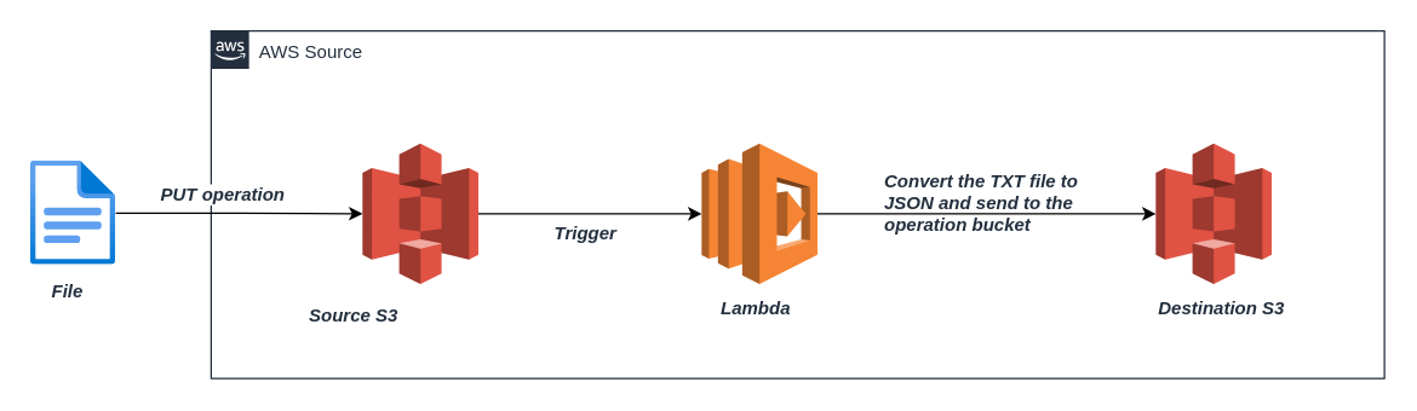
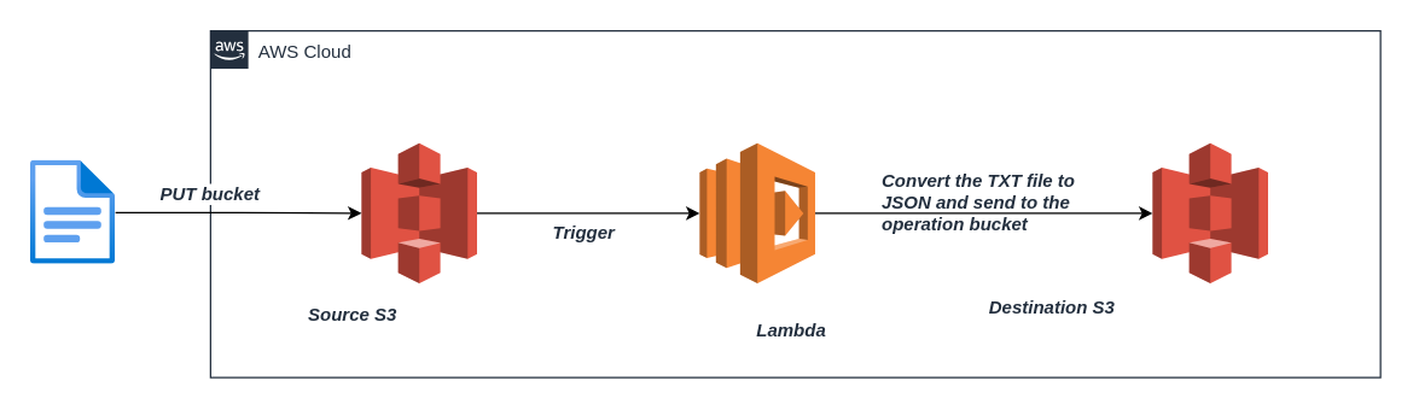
- <mxCell id="7" value="AWS Source" style="points=[[0,0],[0.25,0],[0.5,0],[0.75,0],[1,0],[1,0.25],[1,0.5],[1,0.75],[1,1],[0.75,1],[0.5,1],[0.25,1],[0,1],[0,0.75],[0,0.5],[0,0.25]];outlineConnect=0;gradientColor=none;html=1;whiteSpace=wrap;fontSize=12;fontStyle=0;container=0;pointerEvents=0;collapsible=0;recursiveResize=0;shape=mxgraph.aws4.group;grIcon=mxgraph.aws4.group_aws_cloud_alt;strokeColor=#232F3E;fillColor=none;verticalAlign=top;align=left;spacingLeft=30;fontColor=#232F3E;dashed=0;" parent="1" vertex="1"><mxGeometry x="139" y="20" width="775" height="230" as="geometry" /></mxCell>
+ <mxCell id="7" value="AWS Cloud" style="points=[[0,0],[0.25,0],[0.5,0],[0.75,0],[1,0],[1,0.25],[1,0.5],[1,0.75],[1,1],[0.75,1],[0.5,1],[0.25,1],[0,1],[0,0.75],[0,0.5],[0,0.25]];outlineConnect=0;gradientColor=none;html=1;whiteSpace=wrap;fontSize=12;fontStyle=0;container=0;pointerEvents=0;collapsible=0;recursiveResize=0;shape=mxgraph.aws4.group;grIcon=mxgraph.aws4.group_aws_cloud_alt;strokeColor=#232F3E;fillColor=none;verticalAlign=top;align=left;spacingLeft=30;fontColor=#232F3E;dashed=0;" parent="1" vertex="1"><mxGeometry x="139" y="20" width="775" height="230" as="geometry" /></mxCell>
- <mxCell id="16" value="&lt;span style=&quot;color: rgb(35 , 47 , 62) ; font-family: &amp;#34;helvetica&amp;#34; ; font-size: 12px ; letter-spacing: normal ; text-align: left ; text-indent: 0px ; text-transform: none ; word-spacing: 0px ; background-color: rgb(255 , 255 , 255) ; display: inline ; float: none&quot;&gt;PUT operation&lt;/span&gt;" style="text;whiteSpace=wrap;html=1;fontStyle=3" parent="1" vertex="1"><mxGeometry x="104" y="115" width="91" height="28" as="geometry" /></mxCell>
+ <mxCell id="16" value="&lt;span style=&quot;color: rgb(35 , 47 , 62) ; font-family: &amp;#34;helvetica&amp;#34; ; font-size: 12px ; letter-spacing: normal ; text-align: left ; text-indent: 0px ; text-transform: none ; word-spacing: 0px ; background-color: rgb(255 , 255 , 255) ; display: inline ; float: none&quot;&gt;PUT bucket&lt;/span&gt;" style="text;whiteSpace=wrap;html=1;fontStyle=3" parent="1" vertex="1"><mxGeometry x="104" y="115" width="91" height="28" as="geometry" /></mxCell>
- <mxCell id="15" value="&lt;span style=&quot;color: rgb(35 , 47 , 62) ; font-family: &amp;#34;helvetica&amp;#34; ; font-size: 12px ; letter-spacing: normal ; text-align: left ; text-indent: 0px ; text-transform: none ; word-spacing: 0px ; background-color: rgb(255 , 255 , 255) ; display: inline ; float: none&quot;&gt;File&lt;/span&gt;" style="text;whiteSpace=wrap;html=1;fontStyle=3" parent="1" vertex="1"><mxGeometry x="32.12" y="179" width="31.75" height="28" as="geometry" /></mxCell>
- <mxCell id="11" value="&lt;span style=&quot;color: rgb(35 , 47 , 62) ; font-family: &amp;#34;helvetica&amp;#34; ; font-size: 12px ; letter-spacing: normal ; text-align: left ; text-indent: 0px ; text-transform: none ; word-spacing: 0px ; background-color: rgb(255 , 255 , 255) ; display: inline ; float: none&quot;&gt;Lambda&lt;/span&gt;" style="text;whiteSpace=wrap;html=1;fontStyle=3" parent="1" vertex="1"><mxGeometry x="473.62" y="190" width="55.25" height="28" as="geometry" /></mxCell>
+ <mxCell id="11" value="&lt;span style=&quot;color: rgb(35 , 47 , 62) ; font-family: &amp;#34;helvetica&amp;#34; ; font-size: 12px ; letter-spacing: normal ; text-align: left ; text-indent: 0px ; text-transform: none ; word-spacing: 0px ; background-color: rgb(255 , 255 , 255) ; display: inline ; float: none&quot;&gt;Lambda&lt;/span&gt;" style="text;whiteSpace=wrap;html=1;fontStyle=3" parent="1" vertex="1"><mxGeometry x="498.62" y="205" width="55.25" height="28" as="geometry" /></mxCell>
- <mxCell id="12" value="&lt;span style=&quot;color: rgb(35 , 47 , 62) ; font-family: &amp;#34;helvetica&amp;#34; ; font-size: 12px ; letter-spacing: normal ; text-align: left ; text-indent: 0px ; text-transform: none ; word-spacing: 0px ; background-color: rgb(255 , 255 , 255) ; display: inline ; float: none&quot;&gt;Destination S3&lt;/span&gt;" style="text;whiteSpace=wrap;html=1;fontStyle=3" parent="1" vertex="1"><mxGeometry x="763" y="190" width="94.5" height="28" as="geometry" /></mxCell>
+ <mxCell id="12" value="&lt;span style=&quot;color: rgb(35 , 47 , 62) ; font-family: &amp;#34;helvetica&amp;#34; ; font-size: 12px ; letter-spacing: normal ; text-align: left ; text-indent: 0px ; text-transform: none ; word-spacing: 0px ; background-color: rgb(255 , 255 , 255) ; display: inline ; float: none&quot;&gt;Destination S3&lt;/span&gt;" style="text;whiteSpace=wrap;html=1;fontStyle=3" parent="1" vertex="1"><mxGeometry x="653" y="190" width="94.5" height="28" as="geometry" /></mxCell>
